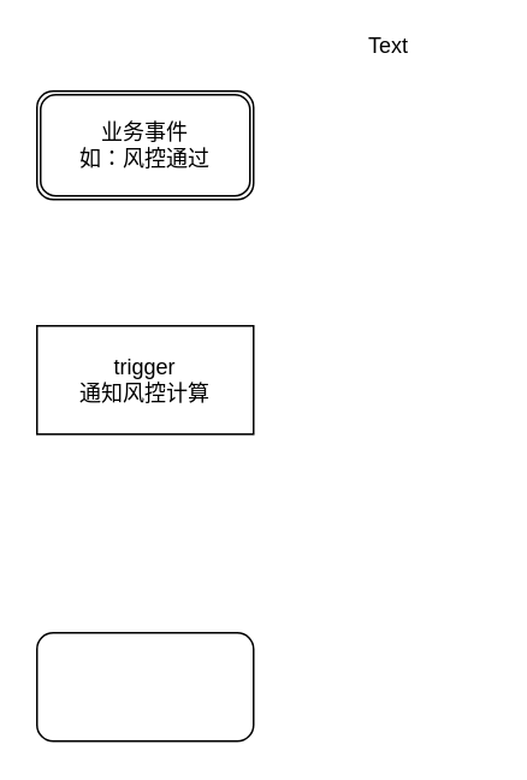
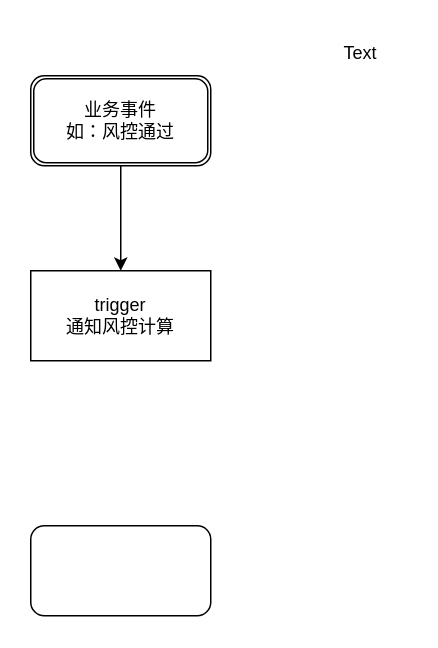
- <mxCell id="6" value="Text" style="text;strokeColor=none;align=center;fillColor=none;html=1;verticalAlign=middle;whiteSpace=wrap;rounded=0;" vertex="1" parent="1"><mxGeometry x="185" y="10" width="60" height="30" as="geometry" /></mxCell>
+ <mxCell id="6" value="Text" style="text;strokeColor=none;align=center;fillColor=none;html=1;verticalAlign=middle;whiteSpace=wrap;rounded=0;" vertex="1" parent="1"><mxGeometry x="210" y="20" width="60" height="30" as="geometry" /></mxCell>
+ <mxCell id="4" style="edgeStyle=orthogonalEdgeStyle;rounded=0;orthogonalLoop=1;jettySize=auto;html=1;entryX=0.5;entryY=0;entryDx=0;entryDy=0;" edge="1" parent="1" source="5" target="2"><mxGeometry relative="1" as="geometry" /></mxCell>
